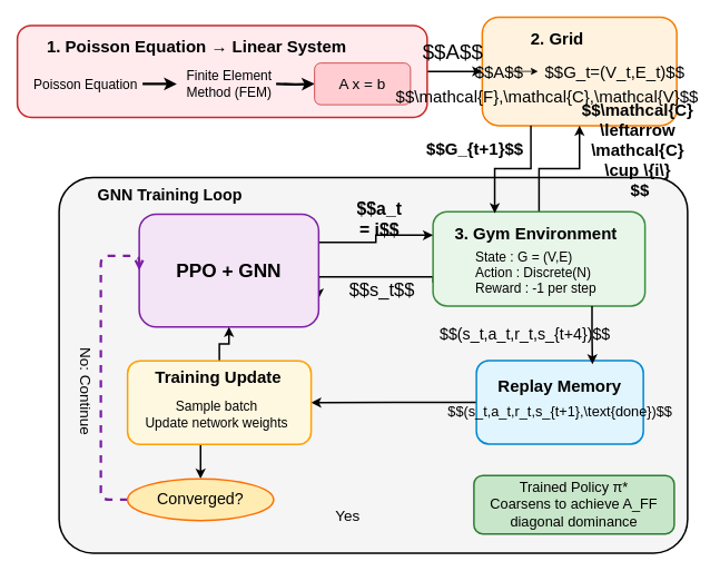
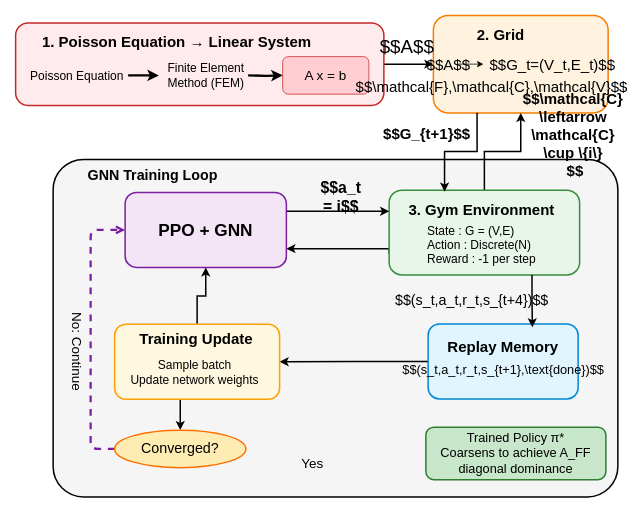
- <mxCell id="20" value="PPO + GNN" style="rounded=1;whiteSpace=wrap;html=1;fillColor=#f3e5f5;strokeColor=#7b1fa2;strokeWidth=2;fontSize=23;fontStyle=1" vertex="1" parent="1"><mxGeometry x="166" y="256" width="215" height="135" as="geometry" /></mxCell>
+ <mxCell id="20" value="PPO + GNN" style="rounded=1;whiteSpace=wrap;html=1;fillColor=#f3e5f5;strokeColor=#7b1fa2;strokeWidth=2;fontSize=23;fontStyle=1" vertex="1" parent="1"><mxGeometry x="166" y="256" width="215" height="100" as="geometry" /></mxCell>
- <mxCell id="44" value="$$s_t$$" style="text;html=1;strokeColor=none;fillColor=none;align=center;verticalAlign=middle;whiteSpace=wrap;rounded=0;fontSize=22;strokeWidth=2;" vertex="1" parent="1"><mxGeometry x="427" y="337" width="60" height="20" as="geometry" /></mxCell>
